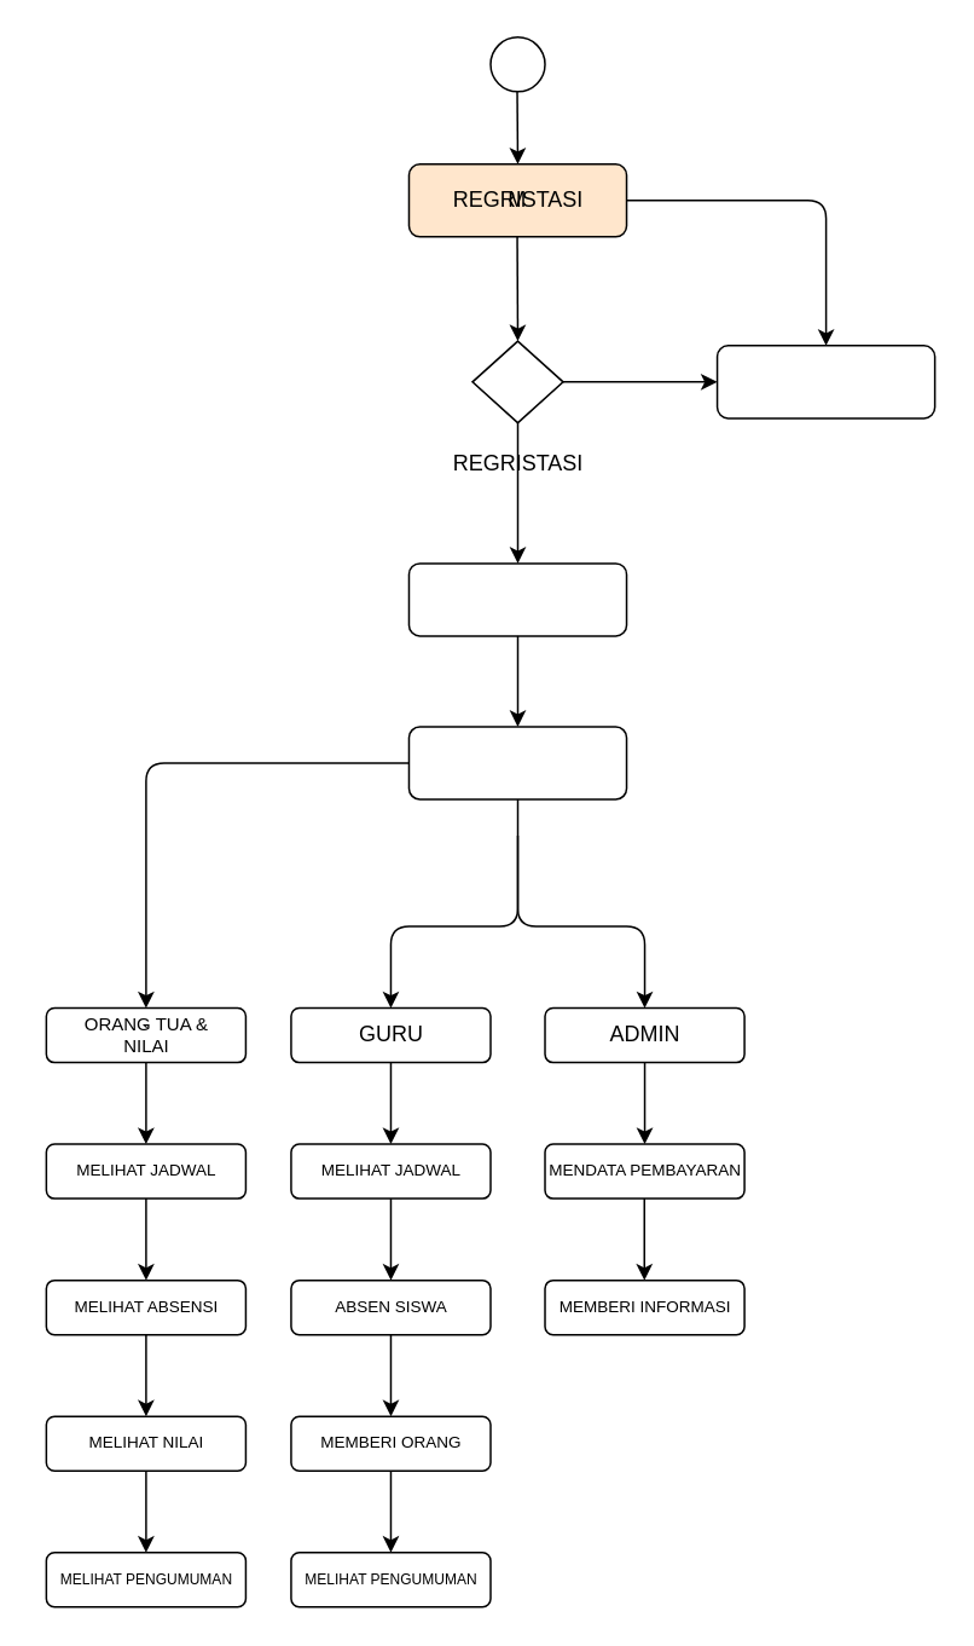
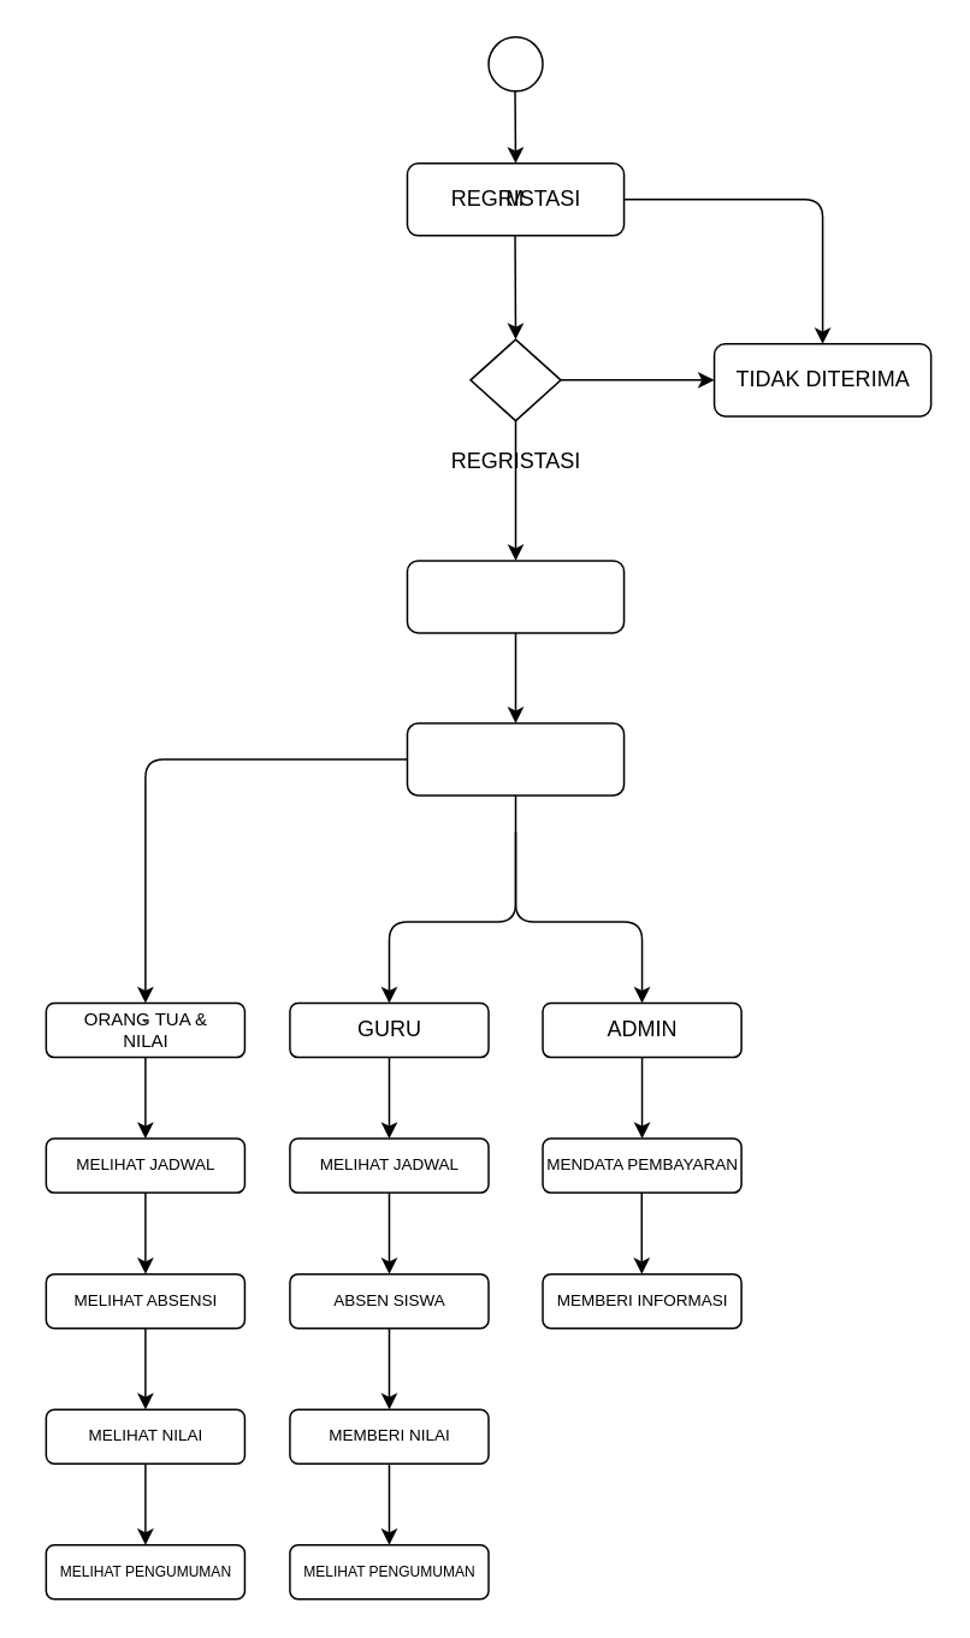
- <mxCell id="3" value="M" style="rounded=1;whiteSpace=wrap;html=1;fillColor=#ffe6cc;" vertex="1" parent="1"><mxGeometry x="225" y="90" width="120" height="40" as="geometry" /></mxCell>
+ <mxCell id="3" value="M" style="rounded=1;whiteSpace=wrap;html=1;" vertex="1" parent="1"><mxGeometry x="225" y="90" width="120" height="40" as="geometry" /></mxCell>
+ <mxCell id="10" value="TIDAK DITERIMA" style="text;html=1;align=center;verticalAlign=middle;resizable=0;points=[];autosize=1;strokeColor=none;fillColor=none;" vertex="1" parent="1"><mxGeometry x="395" y="195" width="120" height="30" as="geometry" /></mxCell>
- <mxCell id="46" value="MEMBERI ORANG" style="text;html=1;align=center;verticalAlign=middle;resizable=0;points=[];autosize=1;strokeColor=none;fillColor=none;fontSize=9;" vertex="1" parent="1"><mxGeometry x="170" y="785" width="90" height="20" as="geometry" /></mxCell>
+ <mxCell id="46" value="MEMBERI NILAI" style="text;html=1;align=center;verticalAlign=middle;resizable=0;points=[];autosize=1;strokeColor=none;fillColor=none;fontSize=9;" vertex="1" parent="1"><mxGeometry x="170" y="785" width="90" height="20" as="geometry" /></mxCell>
